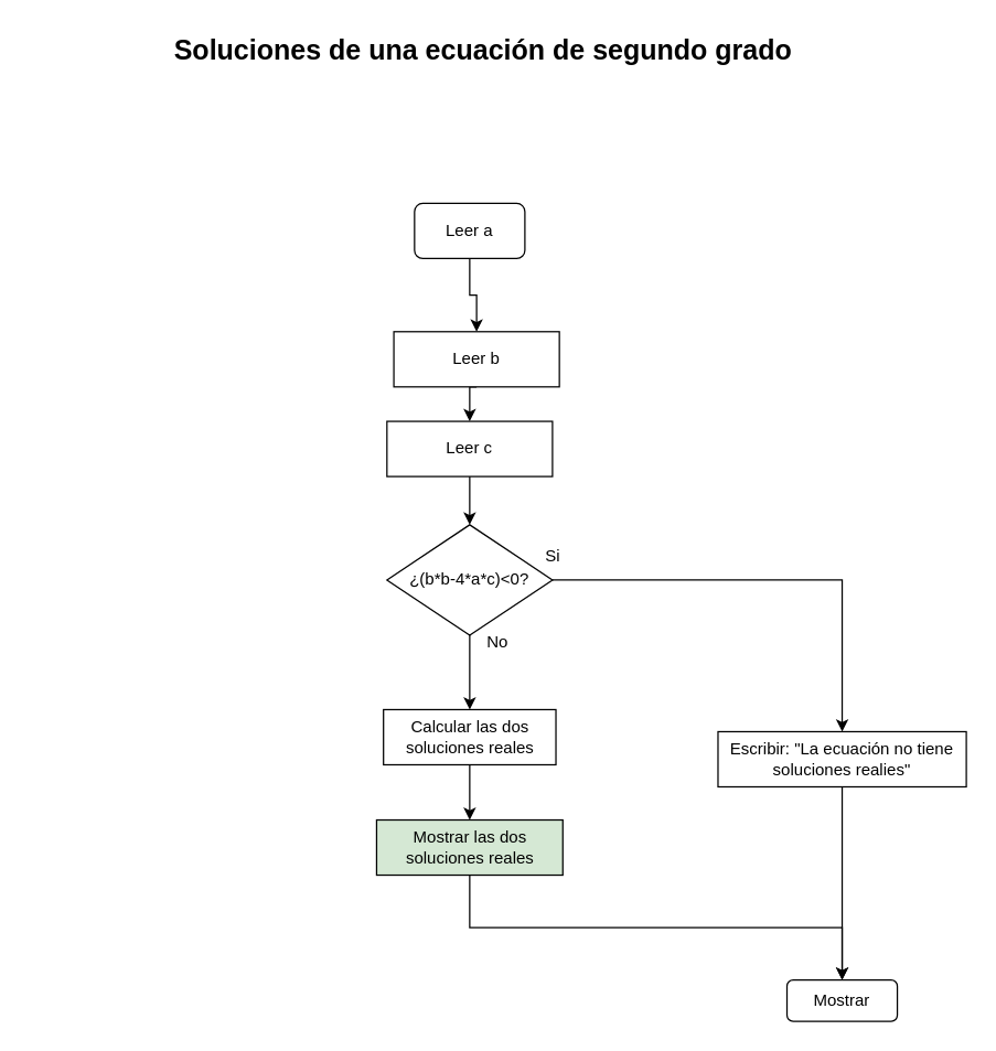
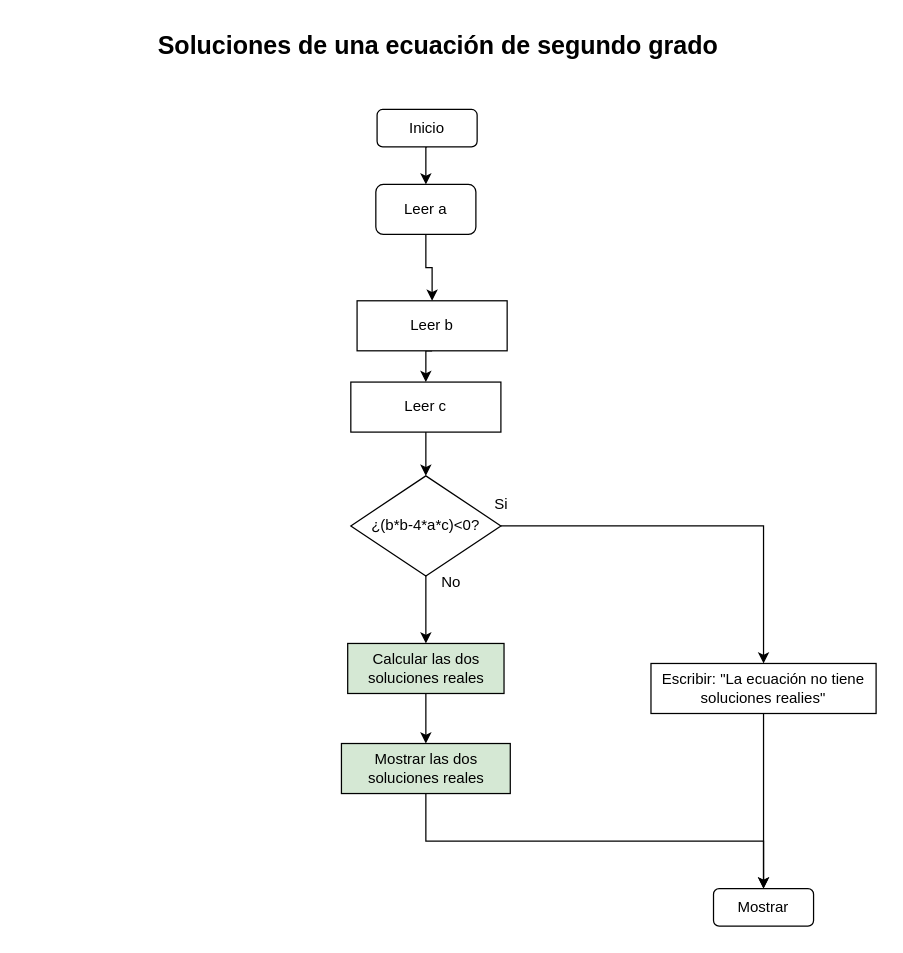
+ <mxCell id="3" value="Inicio" style="rounded=1;whiteSpace=wrap;html=1;" vertex="1" parent="1"><mxGeometry x="301" y="87" width="80" height="30" as="geometry" /></mxCell>
+ <mxCell id="2" style="edgeStyle=orthogonalEdgeStyle;rounded=0;orthogonalLoop=1;jettySize=auto;html=1;exitX=0.5;exitY=1;exitDx=0;exitDy=0;entryX=0.5;entryY=0;entryDx=0;entryDy=0;" edge="1" parent="1" source="3" target="6"><mxGeometry relative="1" as="geometry" /></mxCell>
- <mxCell id="19" value="Calcular las dos soluciones reales" style="rounded=0;whiteSpace=wrap;html=1;" vertex="1" parent="1"><mxGeometry x="277.5" y="514" width="125" height="40" as="geometry" /></mxCell>
+ <mxCell id="19" value="Calcular las dos soluciones reales" style="rounded=0;whiteSpace=wrap;html=1;fillColor=#d5e8d4;" vertex="1" parent="1"><mxGeometry x="277.5" y="514" width="125" height="40" as="geometry" /></mxCell>
